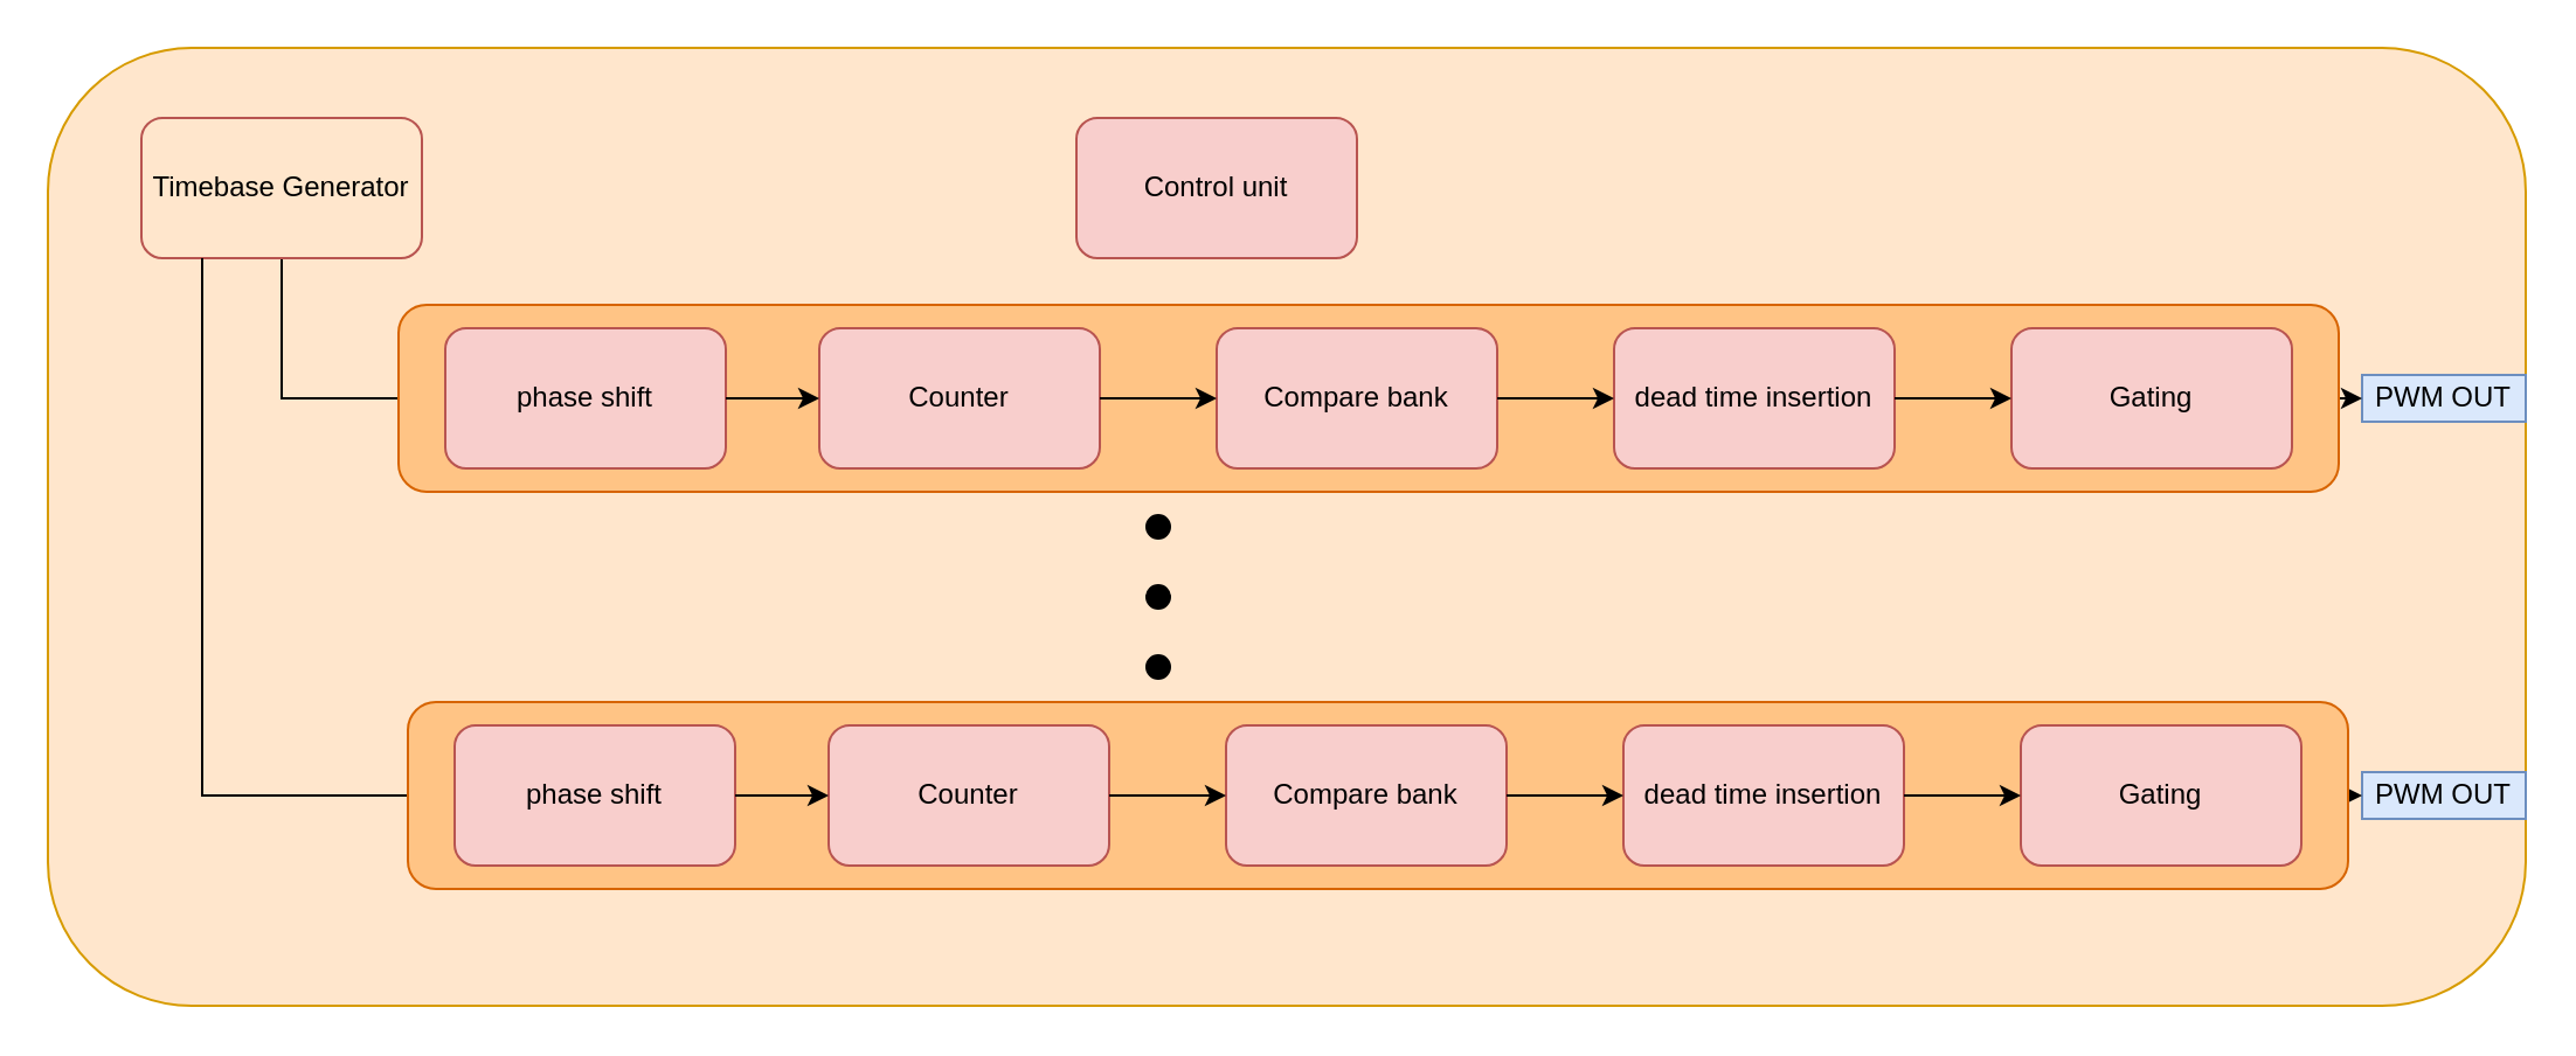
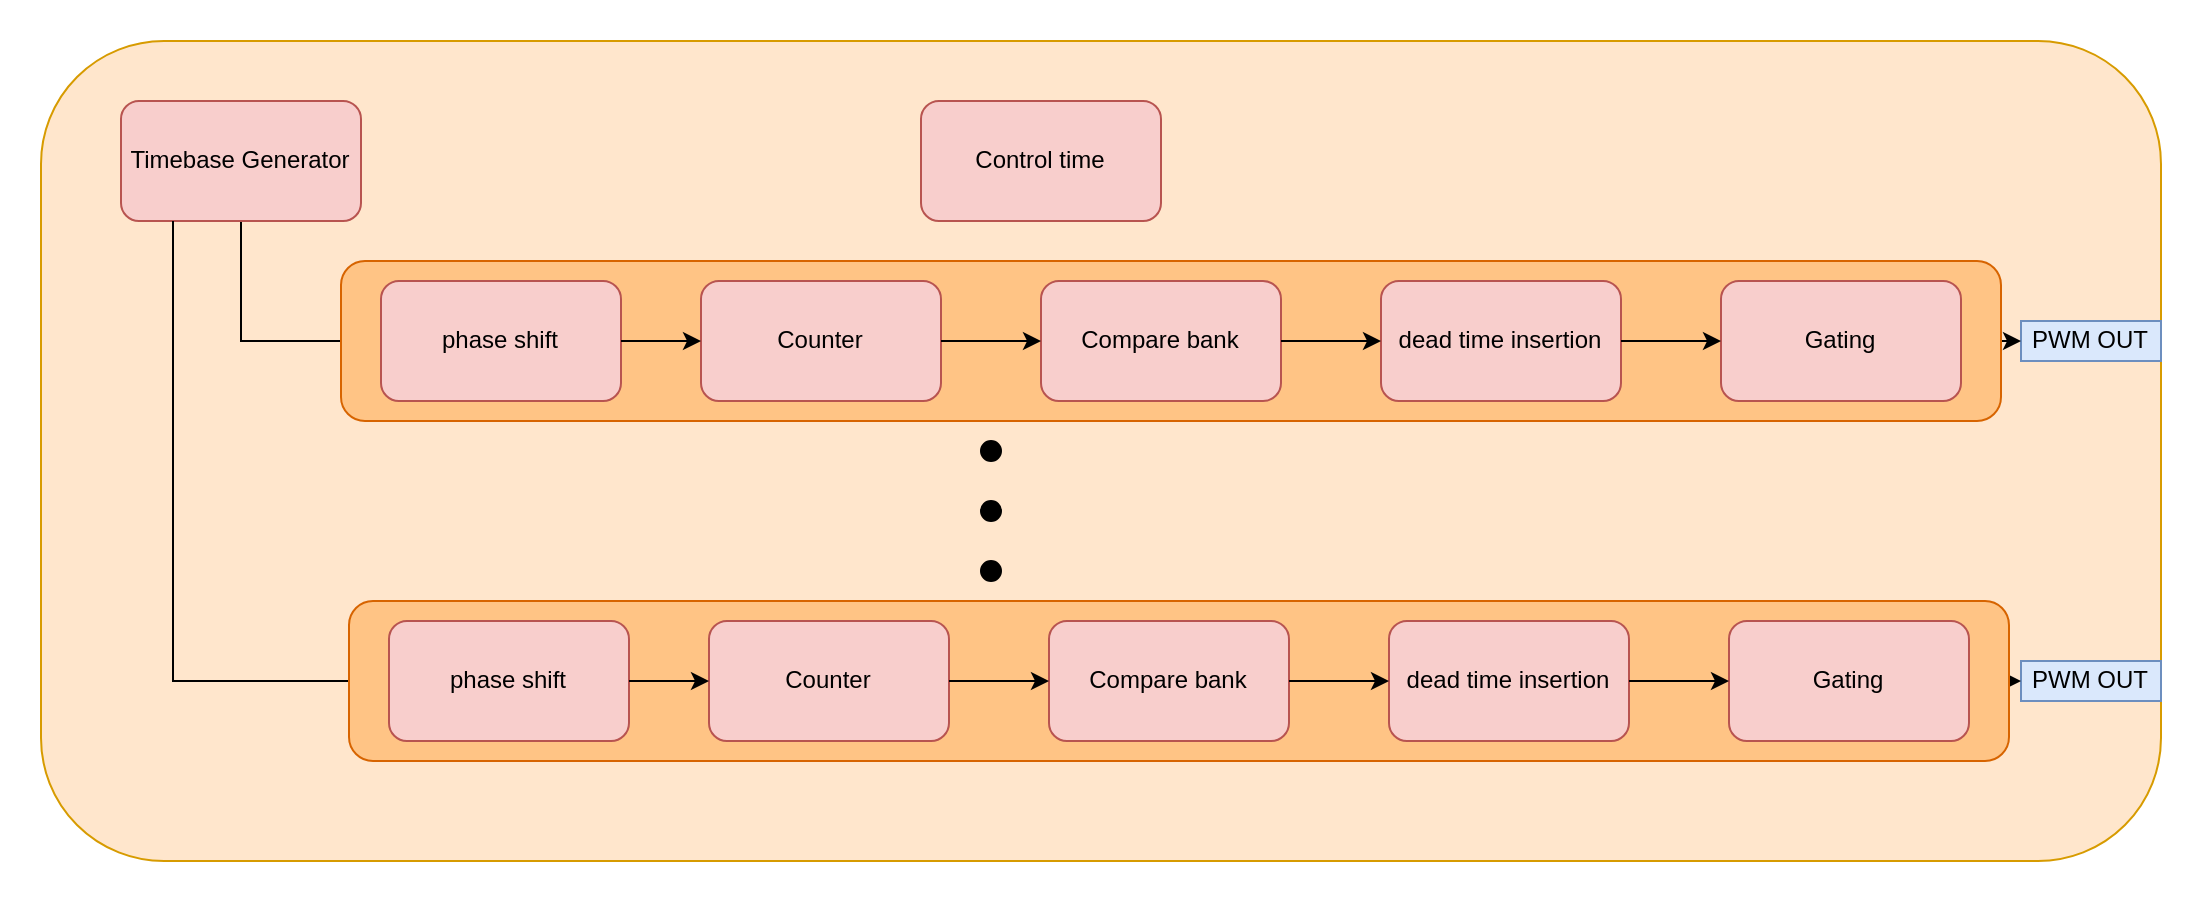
- <mxCell id="4" value="Timebase Generator" style="rounded=1;whiteSpace=wrap;html=1;fillColor=#ffe6cc;strokeColor=#b85450;" parent="1" vertex="1"><mxGeometry x="60" y="50" width="120" height="60" as="geometry" /></mxCell>
+ <mxCell id="4" value="Timebase Generator" style="rounded=1;whiteSpace=wrap;html=1;fillColor=#f8cecc;strokeColor=#b85450;" parent="1" vertex="1"><mxGeometry x="60" y="50" width="120" height="60" as="geometry" /></mxCell>
- <mxCell id="10" value="Control unit" style="rounded=1;whiteSpace=wrap;html=1;fillColor=#f8cecc;strokeColor=#b85450;" parent="1" vertex="1"><mxGeometry x="460" y="50" width="120" height="60" as="geometry" /></mxCell>
+ <mxCell id="10" value="Control time" style="rounded=1;whiteSpace=wrap;html=1;fillColor=#f8cecc;strokeColor=#b85450;" parent="1" vertex="1"><mxGeometry x="460" y="50" width="120" height="60" as="geometry" /></mxCell>
